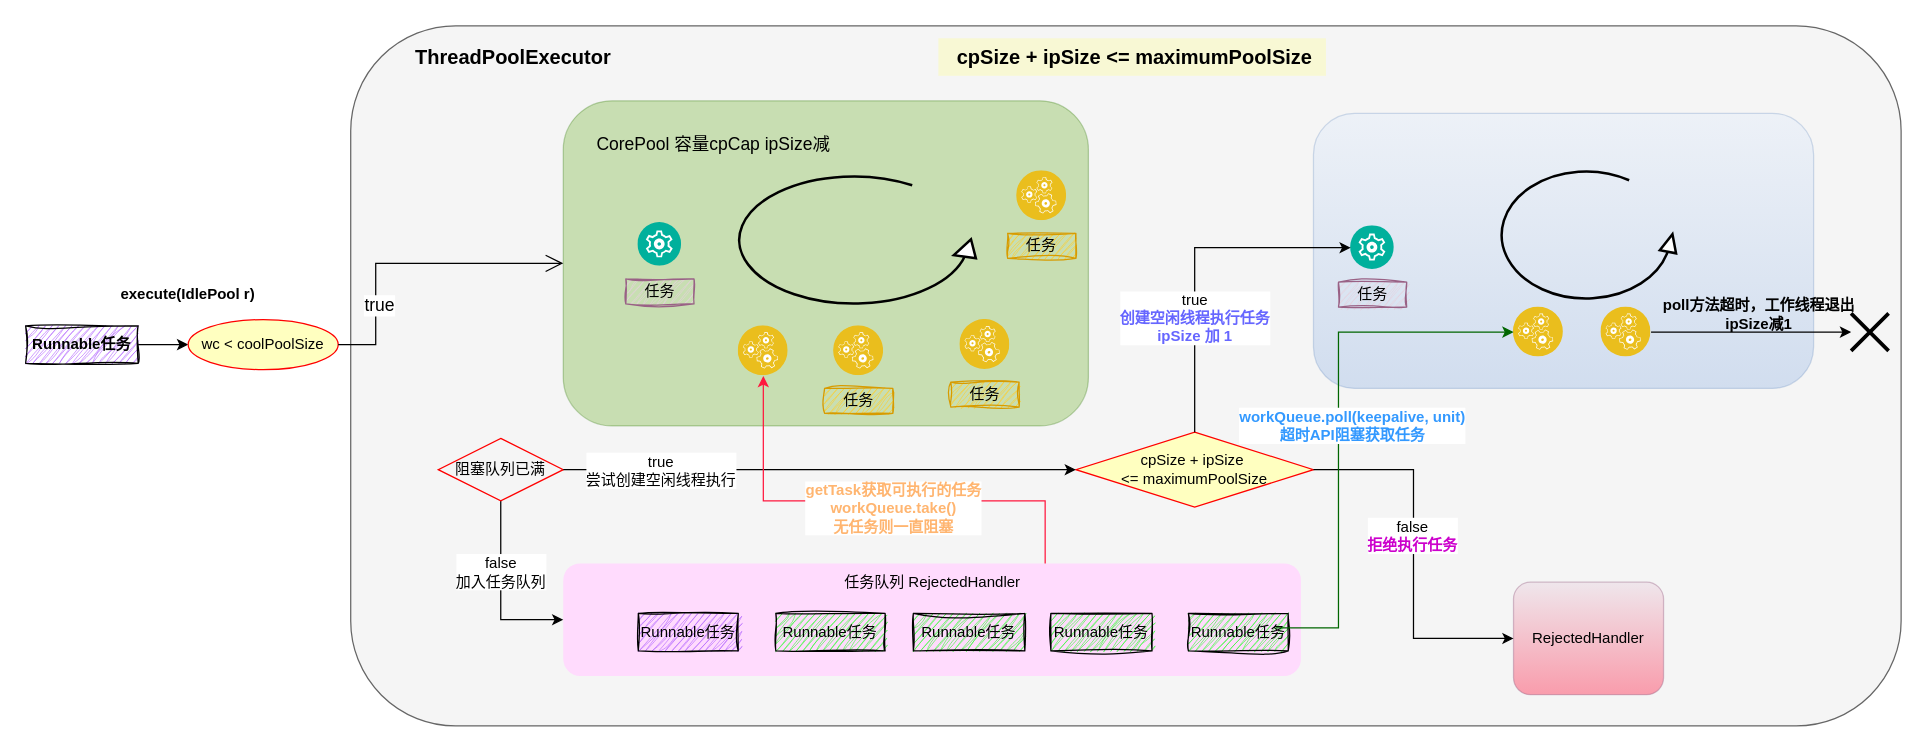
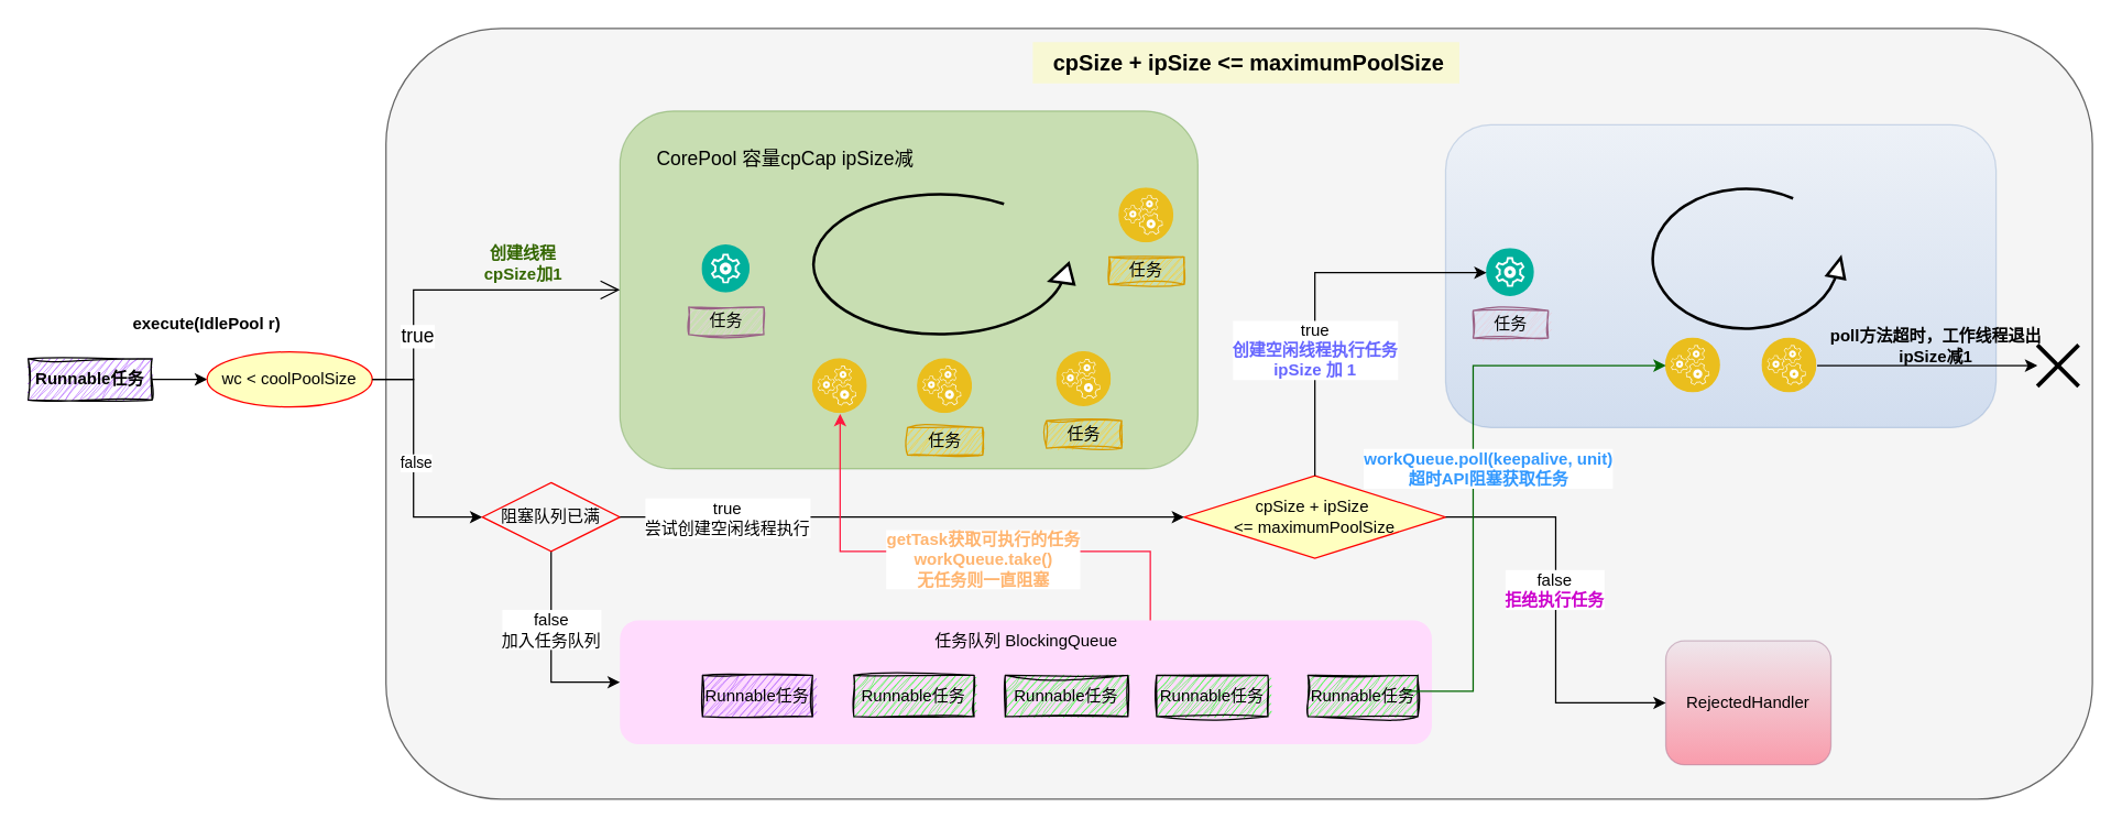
- <mxCell id="4" value="ThreadPoolExecutor&amp;nbsp;&lt;span style=&quot;background-color: initial;&quot;&gt;&amp;nbsp;&lt;/span&gt;" style="text;html=1;align=left;verticalAlign=middle;whiteSpace=wrap;rounded=0;fontSize=16;fontStyle=1" vertex="1" parent="1"><mxGeometry x="330" y="35" width="170" height="20" as="geometry" /></mxCell>
+ <mxCell id="27" value="&lt;b style=&quot;&quot;&gt;&lt;font color=&quot;#336600&quot;&gt;创建线程&lt;/font&gt;&lt;/b&gt;&lt;div&gt;&lt;b style=&quot;&quot;&gt;&lt;font color=&quot;#336600&quot;&gt;cpSize加1&lt;/font&gt;&lt;/b&gt;&lt;/div&gt;" style="text;html=1;align=center;verticalAlign=middle;whiteSpace=wrap;rounded=0;" vertex="1" parent="1"><mxGeometry x="350" y="176" width="60" height="30" as="geometry" /></mxCell>
+ <mxCell id="22" style="edgeStyle=orthogonalEdgeStyle;rounded=0;orthogonalLoop=1;jettySize=auto;html=1;exitX=1;exitY=0.5;exitDx=0;exitDy=0;entryX=0;entryY=0.5;entryDx=0;entryDy=0;" edge="1" parent="1" source="24" target="38"><mxGeometry relative="1" as="geometry"><Array as="points"><mxPoint y="275" x="300" /><mxPoint y="375" x="300" /></Array></mxGeometry></mxCell>
+ <mxCell id="23" value="false" style="edgeLabel;html=1;align=center;verticalAlign=middle;resizable=0;points=[];" vertex="1" connectable="0" parent="22"><mxGeometry x="-0.004" y="1" relative="1" as="geometry"><mxPoint as="offset" /></mxGeometry></mxCell>
- <mxCell id="34" value="任务队列 RejectedHandler" style="text;html=1;align=center;verticalAlign=middle;whiteSpace=wrap;rounded=0;container=0;" vertex="1" parent="28"><mxGeometry x="204.576" width="180.848" height="30" as="geometry" /></mxCell>
+ <mxCell id="34" value="任务队列 BlockingQueue" style="text;html=1;align=center;verticalAlign=middle;whiteSpace=wrap;rounded=0;container=0;" vertex="1" parent="28"><mxGeometry x="204.576" width="180.848" height="30" as="geometry" /></mxCell>
